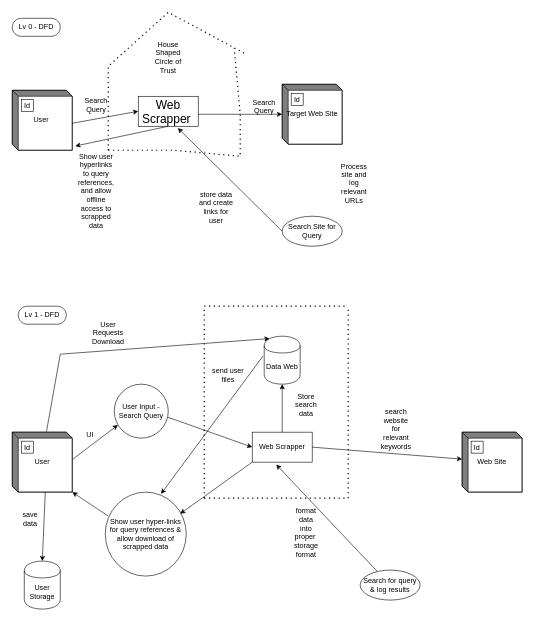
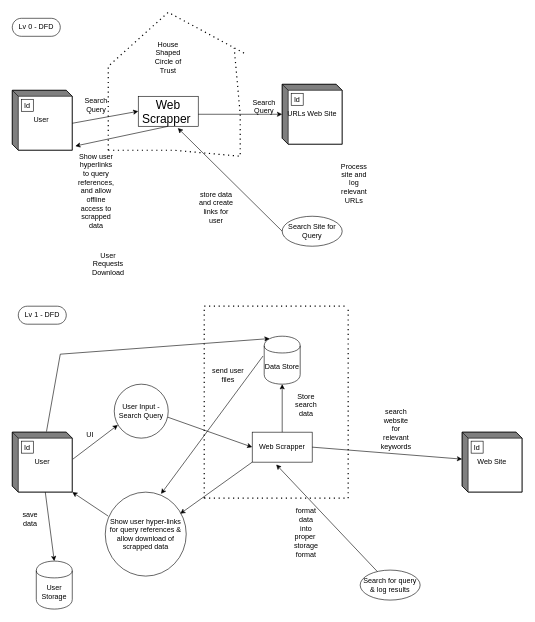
- <mxCell id="10" value="Target Web Site" style="html=1;dashed=0;whiteSpace=wrap;shape=mxgraph.dfd.externalEntity" vertex="1" parent="1"><mxGeometry x="470" y="140" width="100" height="100" as="geometry" /></mxCell>
+ <mxCell id="10" value="URLs Web Site" style="html=1;dashed=0;whiteSpace=wrap;shape=mxgraph.dfd.externalEntity" vertex="1" parent="1"><mxGeometry x="470" y="140" width="100" height="100" as="geometry" /></mxCell>
- <mxCell id="47" value="User Requests Download" style="text;html=1;align=center;verticalAlign=middle;whiteSpace=wrap;rounded=0;" vertex="1" parent="1"><mxGeometry x="150" y="540" width="60" height="30" as="geometry" /></mxCell>
+ <mxCell id="47" value="User Requests Download" style="text;html=1;align=center;verticalAlign=middle;whiteSpace=wrap;rounded=0;" vertex="1" parent="1"><mxGeometry x="150" y="425" width="60" height="30" as="geometry" /></mxCell>
- <mxCell id="28" value="Data Web" style="shape=cylinder;whiteSpace=wrap;html=1;boundedLbl=1;backgroundOutline=1;" vertex="1" parent="1"><mxGeometry x="440" y="560" width="60" height="80" as="geometry" /></mxCell>
+ <mxCell id="28" value="Data Store" style="shape=cylinder;whiteSpace=wrap;html=1;boundedLbl=1;backgroundOutline=1;" vertex="1" parent="1"><mxGeometry x="440" y="560" width="60" height="80" as="geometry" /></mxCell>
- <mxCell id="48" value="User Storage" style="shape=cylinder;whiteSpace=wrap;html=1;boundedLbl=1;backgroundOutline=1;" vertex="1" parent="1"><mxGeometry x="40" y="935" width="60" height="80" as="geometry" /></mxCell>
+ <mxCell id="48" value="User Storage" style="shape=cylinder;whiteSpace=wrap;html=1;boundedLbl=1;backgroundOutline=1;" vertex="1" parent="1"><mxGeometry x="60" y="935" width="60" height="80" as="geometry" /></mxCell>
